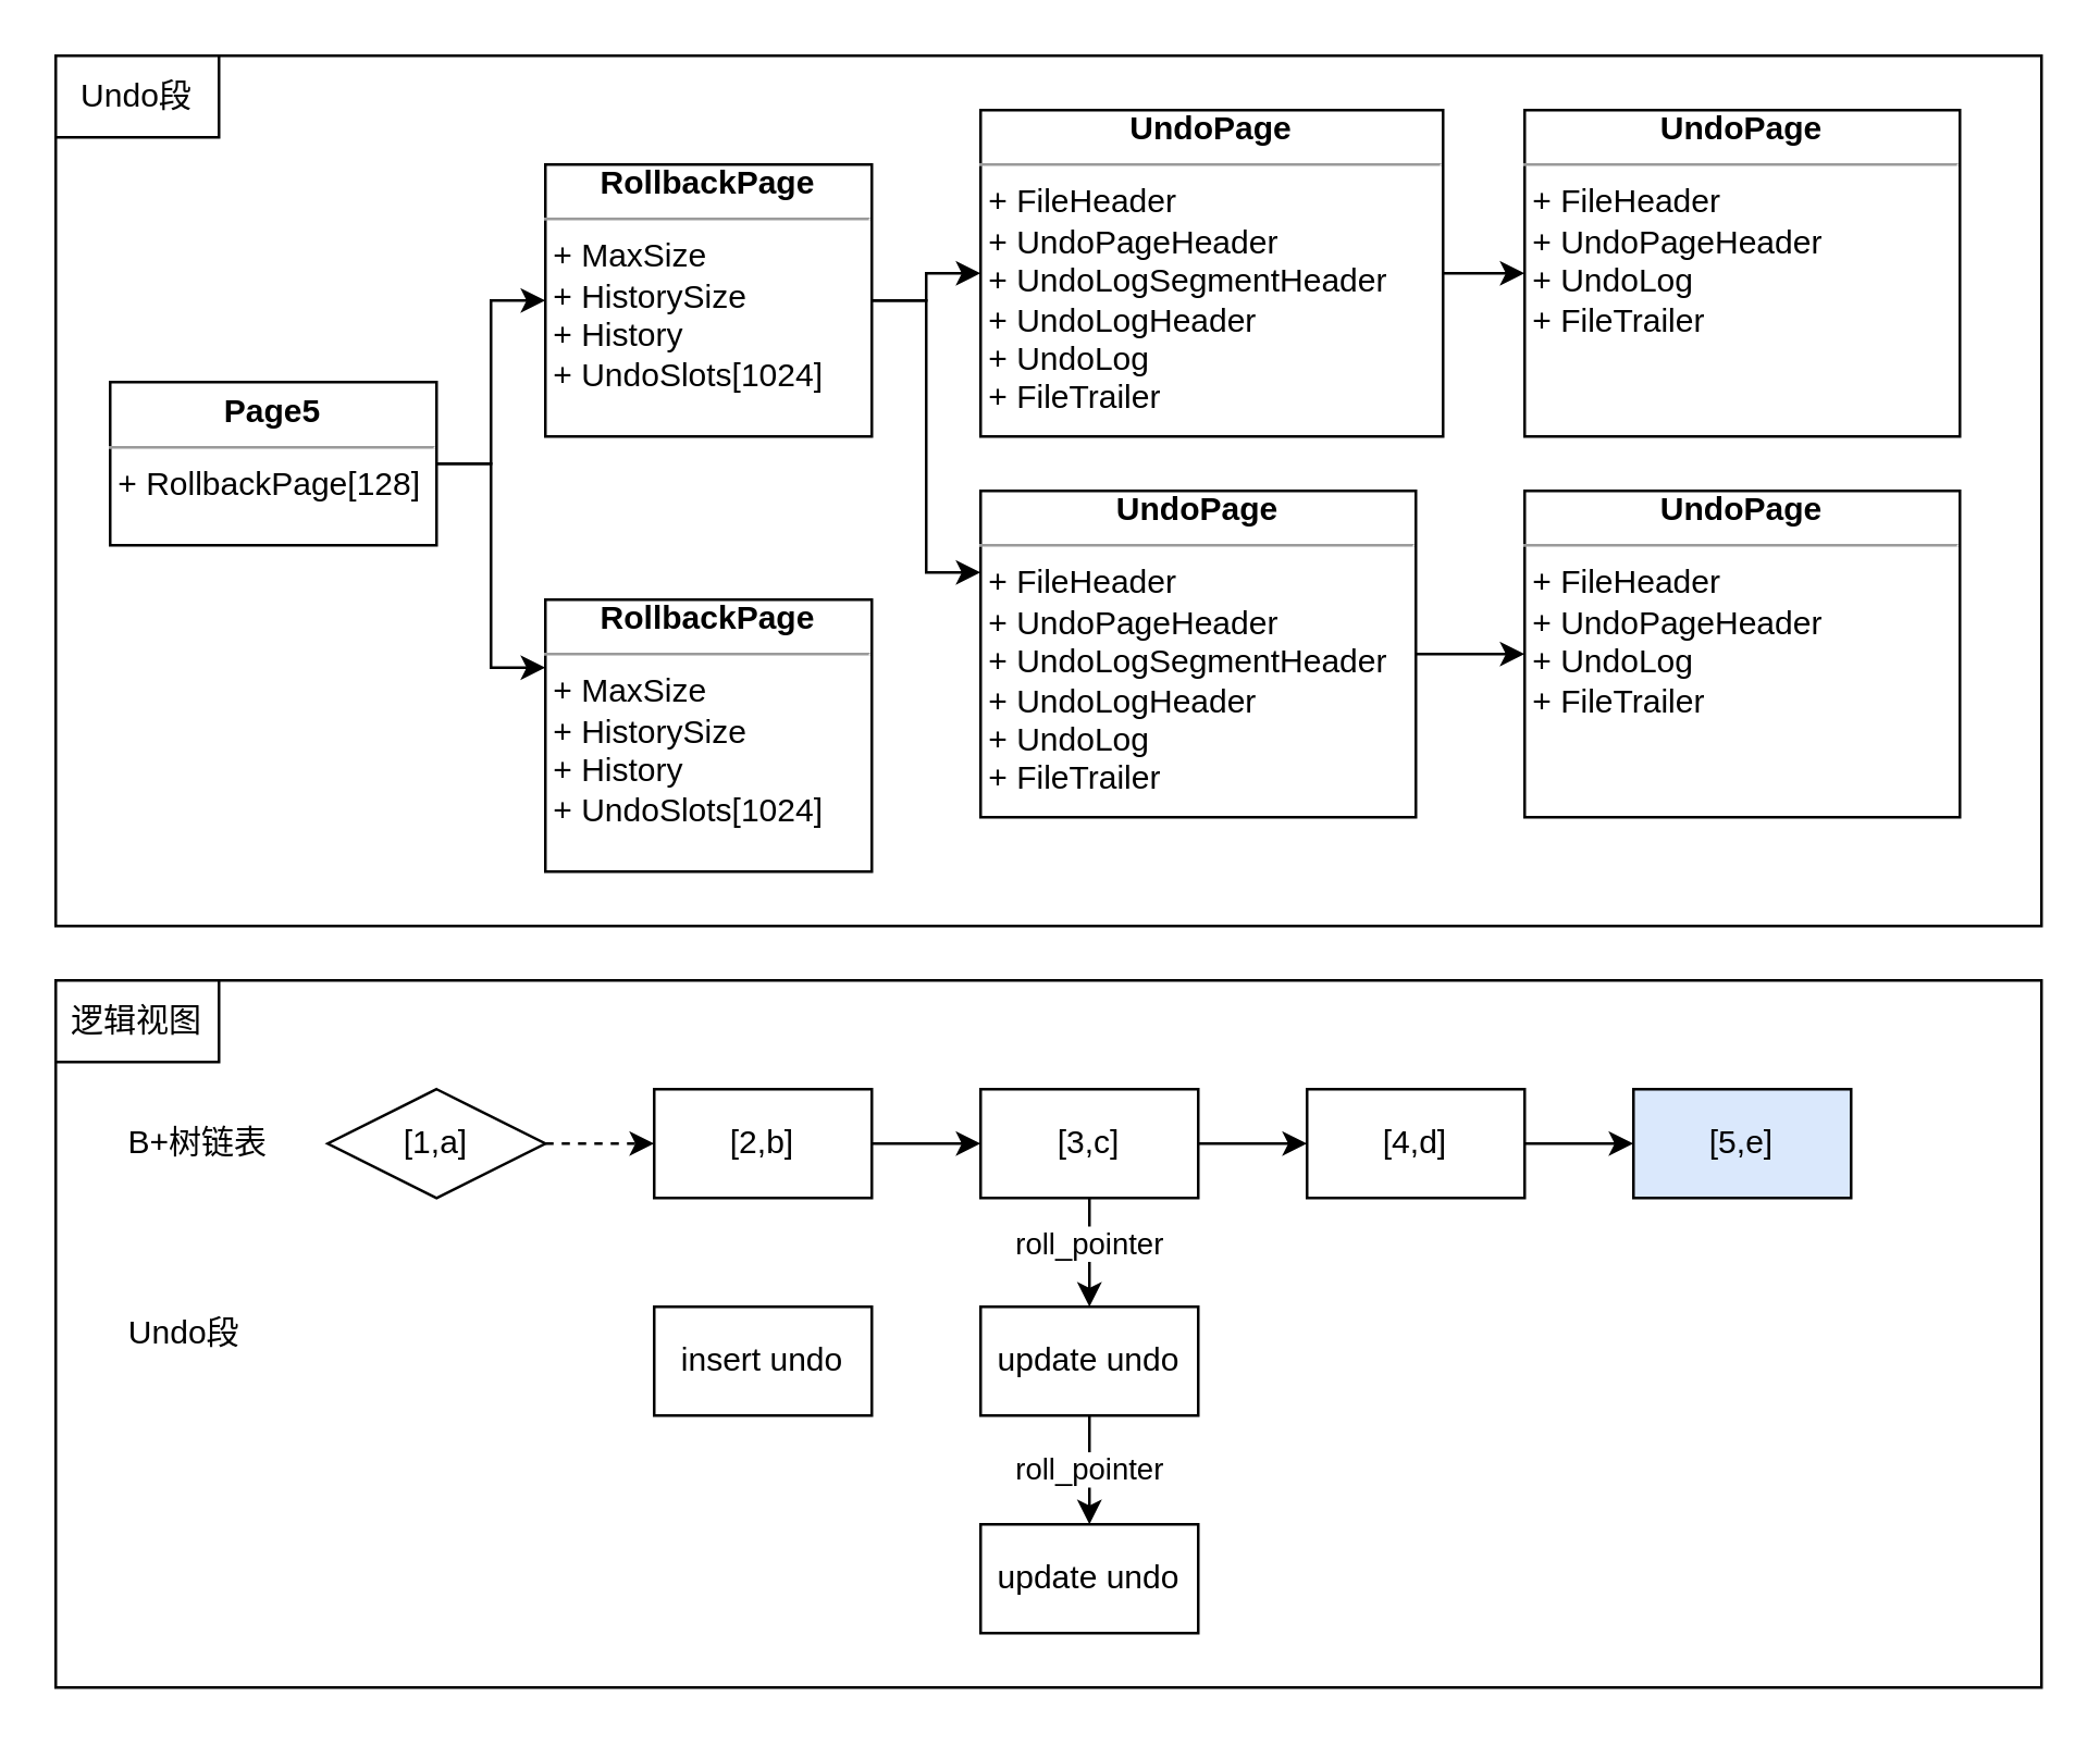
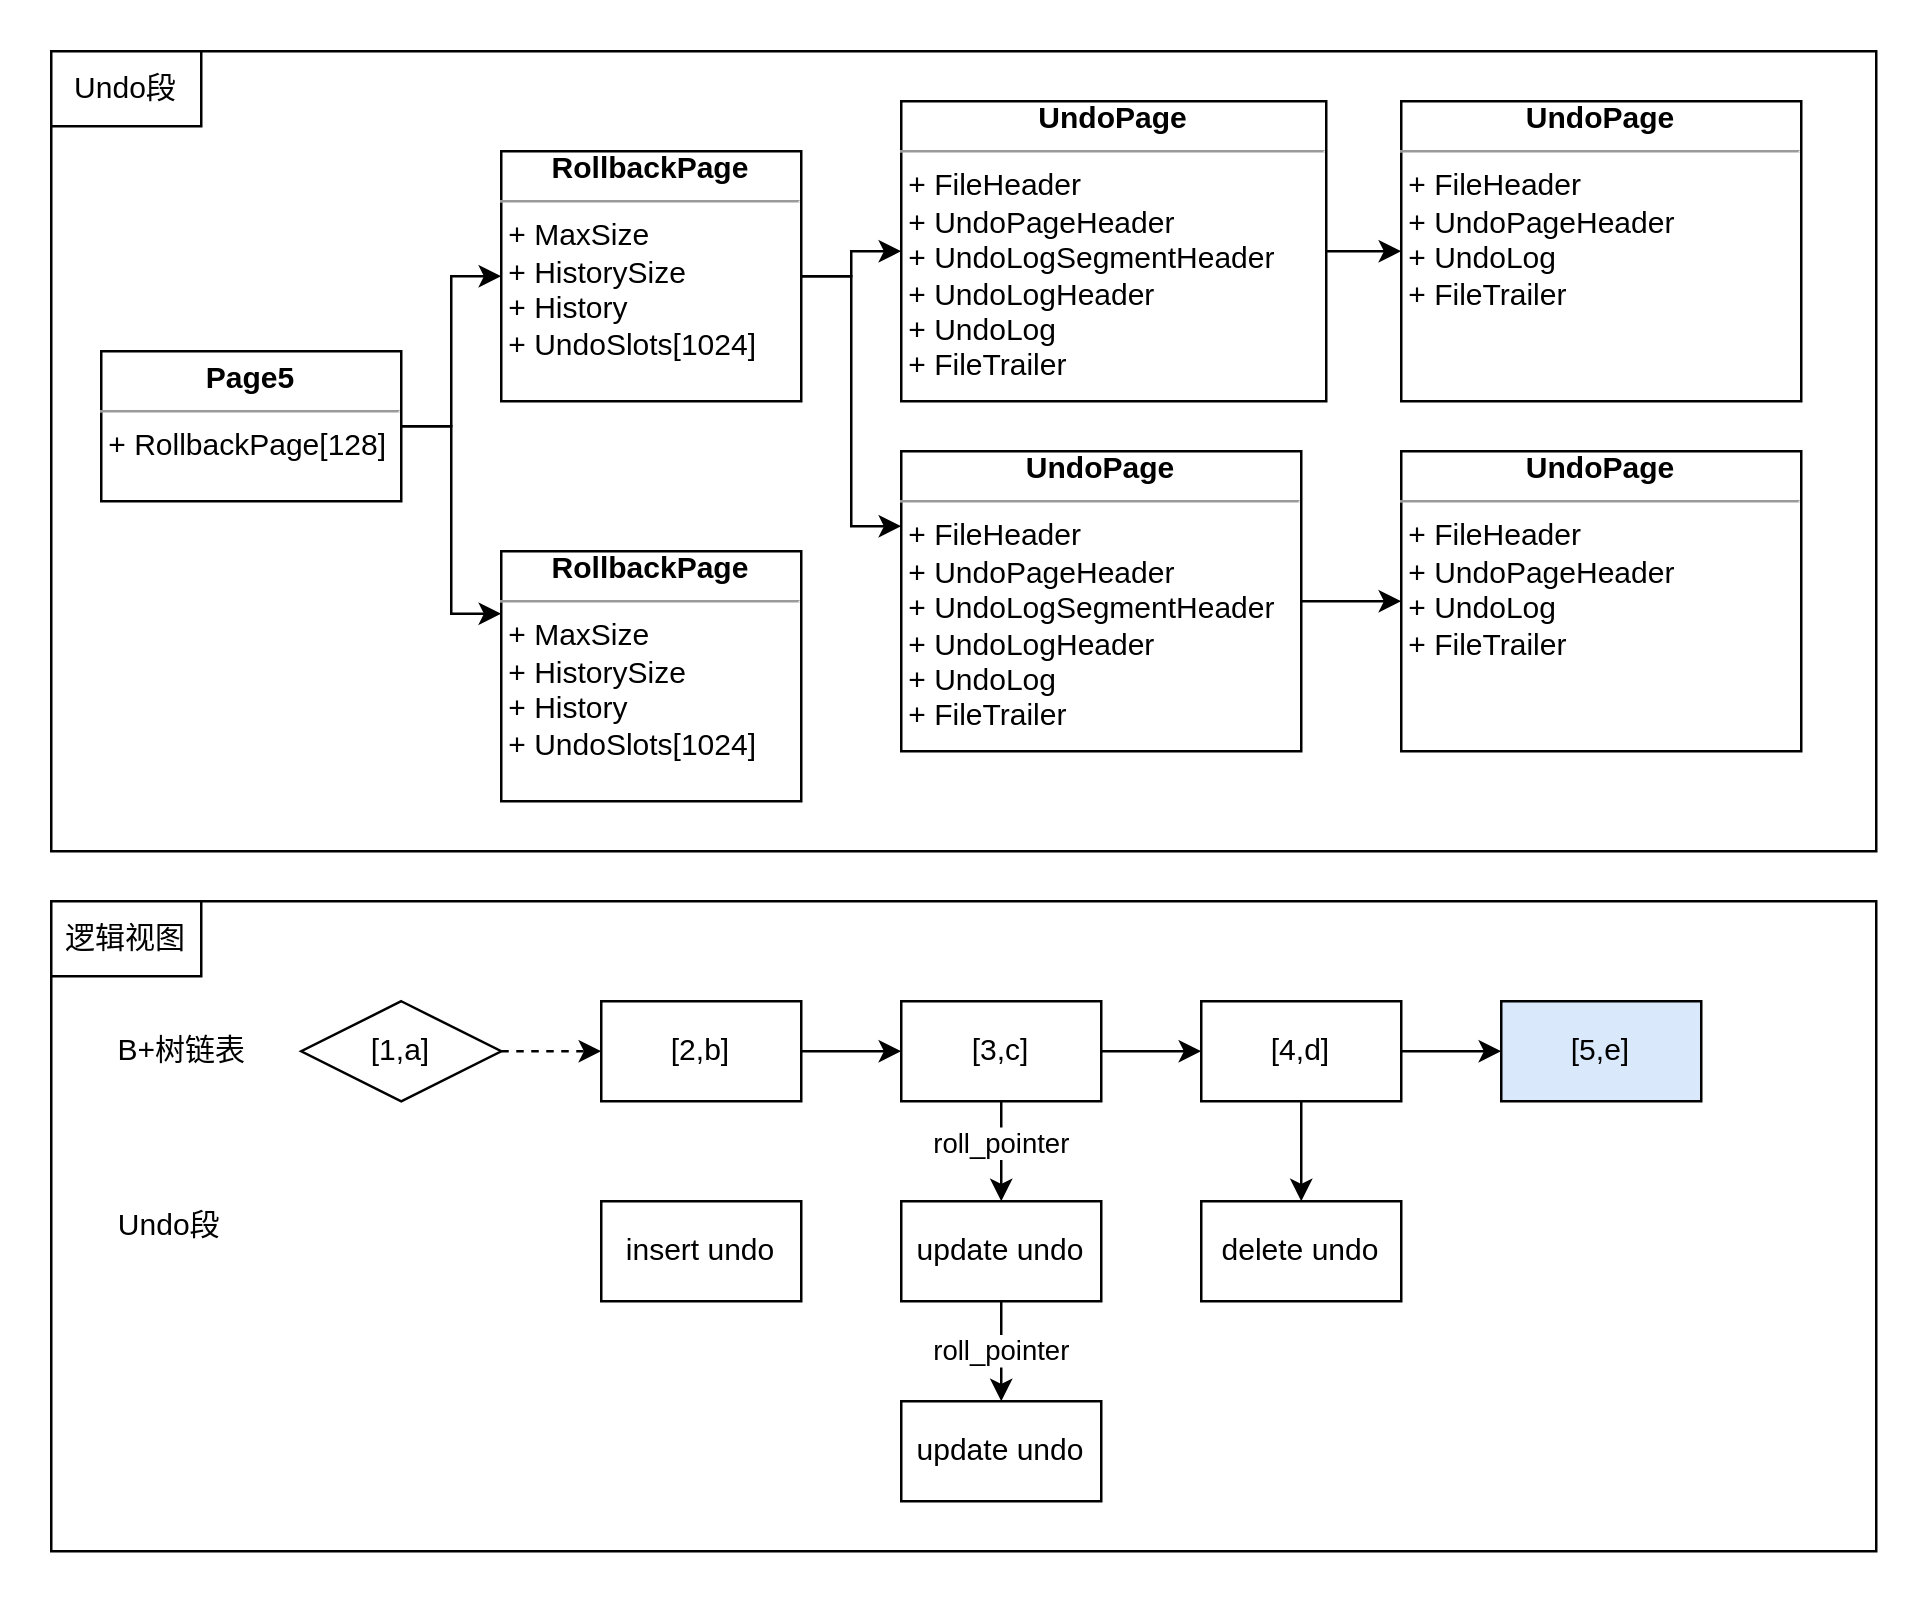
+ <mxCell id="26" value="" style="edgeStyle=orthogonalEdgeStyle;rounded=0;orthogonalLoop=1;jettySize=auto;html=1;" edge="1" parent="1" source="27" target="33"><mxGeometry relative="1" as="geometry" /></mxCell>
+ <mxCell id="33" value="delete undo" style="rounded=0;whiteSpace=wrap;html=1;" vertex="1" parent="1"><mxGeometry x="480" y="480" width="80" height="40" as="geometry" /></mxCell>
